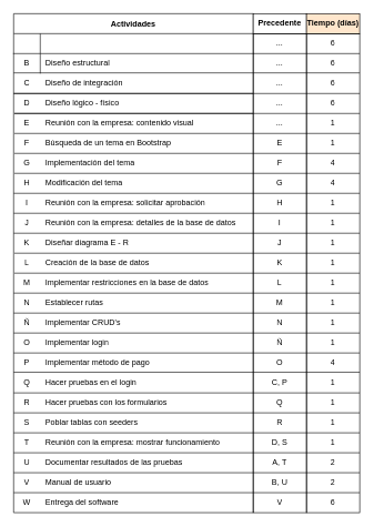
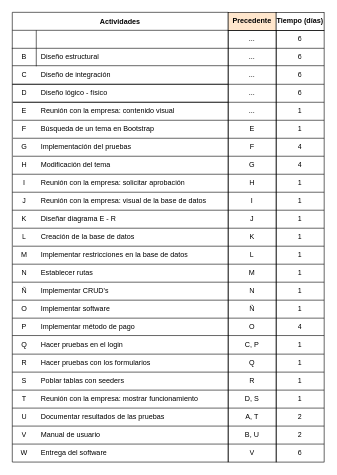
- <mxCell id="76" value="&lt;b&gt;Precedente&lt;/b&gt;" style="rounded=0;whiteSpace=wrap;html=1;strokeWidth=1;" vertex="1" parent="1"><mxGeometry x="380" y="20" width="80" height="30" as="geometry" /></mxCell>
+ <mxCell id="76" value="&lt;b&gt;Precedente&lt;/b&gt;" style="rounded=0;whiteSpace=wrap;html=1;strokeWidth=1;fillColor=#ffe6cc;" vertex="1" parent="1"><mxGeometry x="380" y="20" width="80" height="30" as="geometry" /></mxCell>
- <mxCell id="103" value="&lt;b&gt;Tiempo (días)&lt;/b&gt;" style="rounded=0;whiteSpace=wrap;html=1;strokeWidth=1;fillColor=#ffe6cc;" vertex="1" parent="1"><mxGeometry x="460" y="20" width="80" height="30" as="geometry" /></mxCell>
+ <mxCell id="103" value="&lt;b&gt;Tiempo (días)&lt;/b&gt;" style="rounded=0;whiteSpace=wrap;html=1;strokeWidth=1;" vertex="1" parent="1"><mxGeometry x="460" y="20" width="80" height="30" as="geometry" /></mxCell>
- <mxCell id="13" value="Implementación del tema" style="shape=partialRectangle;html=1;whiteSpace=wrap;connectable=0;fillColor=none;top=0;left=0;bottom=0;right=0;align=left;spacingLeft=6;overflow=hidden;pointerEvents=1;" vertex="1" parent="1"><mxGeometry x="60" y="230" width="320" height="30" as="geometry"><mxRectangle width="640" height="30" as="alternateBounds" /></mxGeometry></mxCell>
+ <mxCell id="13" value="Implementación del pruebas" style="shape=partialRectangle;html=1;whiteSpace=wrap;connectable=0;fillColor=none;top=0;left=0;bottom=0;right=0;align=left;spacingLeft=6;overflow=hidden;pointerEvents=1;" vertex="1" parent="1"><mxGeometry x="60" y="230" width="320" height="30" as="geometry"><mxRectangle width="640" height="30" as="alternateBounds" /></mxGeometry></mxCell>
- <mxCell id="16" value="Reunión con la empresa: detalles de la base de datos" style="shape=partialRectangle;html=1;whiteSpace=wrap;connectable=0;fillColor=none;top=0;left=0;bottom=0;right=0;align=left;spacingLeft=6;overflow=hidden;pointerEvents=1;" vertex="1" parent="1"><mxGeometry x="60" y="320" width="320" height="30" as="geometry"><mxRectangle width="640" height="30" as="alternateBounds" /></mxGeometry></mxCell>
+ <mxCell id="16" value="Reunión con la empresa: visual de la base de datos" style="shape=partialRectangle;html=1;whiteSpace=wrap;connectable=0;fillColor=none;top=0;left=0;bottom=0;right=0;align=left;spacingLeft=6;overflow=hidden;pointerEvents=1;" vertex="1" parent="1"><mxGeometry x="60" y="320" width="320" height="30" as="geometry"><mxRectangle width="640" height="30" as="alternateBounds" /></mxGeometry></mxCell>
- <mxCell id="22" value="Implementar login" style="shape=partialRectangle;html=1;whiteSpace=wrap;connectable=0;fillColor=none;top=0;left=0;bottom=0;right=0;align=left;spacingLeft=6;overflow=hidden;pointerEvents=1;" vertex="1" parent="1"><mxGeometry x="60" y="500" width="320" height="30" as="geometry"><mxRectangle width="640" height="30" as="alternateBounds" /></mxGeometry></mxCell>
+ <mxCell id="22" value="Implementar software" style="shape=partialRectangle;html=1;whiteSpace=wrap;connectable=0;fillColor=none;top=0;left=0;bottom=0;right=0;align=left;spacingLeft=6;overflow=hidden;pointerEvents=1;" vertex="1" parent="1"><mxGeometry x="60" y="500" width="320" height="30" as="geometry"><mxRectangle width="640" height="30" as="alternateBounds" /></mxGeometry></mxCell>
